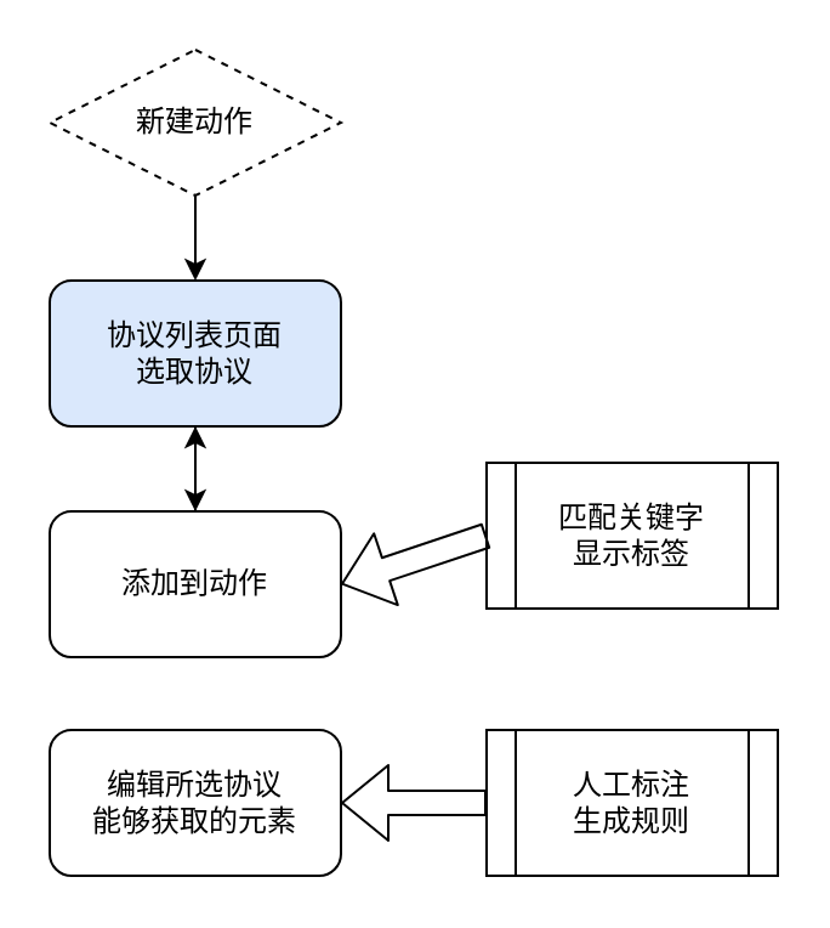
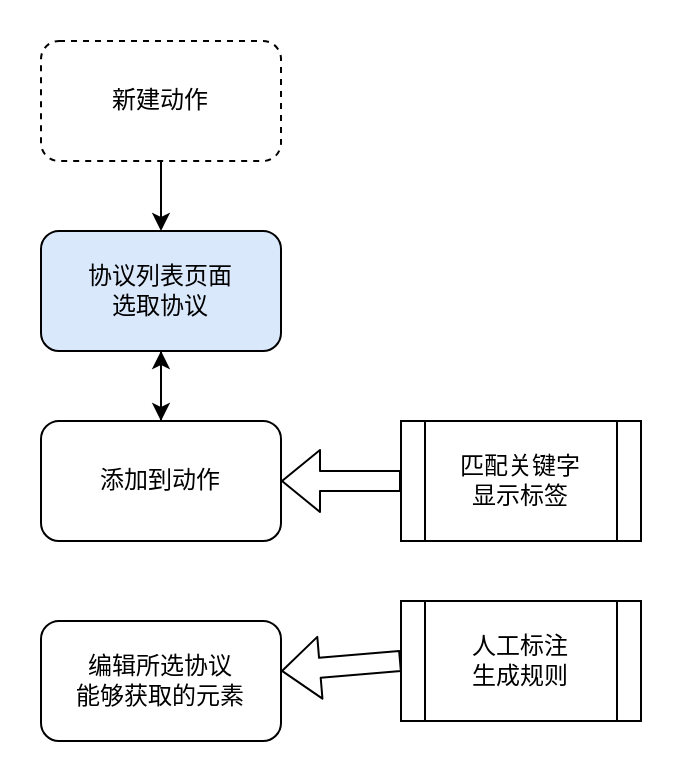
- <mxCell id="2" value="新建动作" style="rhombus;whiteSpace=wrap;html=1;dashed=1;" vertex="1" parent="1"><mxGeometry x="20" y="20" width="120" height="60" as="geometry" /></mxCell>
+ <mxCell id="2" value="新建动作" style="rounded=1;whiteSpace=wrap;html=1;dashed=1;" vertex="1" parent="1"><mxGeometry x="20" y="20" width="120" height="60" as="geometry" /></mxCell>
- <mxCell id="11" value="匹配关键字&lt;br&gt;显示标签" style="shape=process;whiteSpace=wrap;html=1;backgroundOutline=1;" vertex="1" parent="1"><mxGeometry x="200" y="190" width="120" height="60" as="geometry" /></mxCell>
+ <mxCell id="11" value="匹配关键字&lt;br&gt;显示标签" style="shape=process;whiteSpace=wrap;html=1;backgroundOutline=1;" vertex="1" parent="1"><mxGeometry x="200" y="210" width="120" height="60" as="geometry" /></mxCell>
- <mxCell id="5" value="编辑所选协议&lt;br&gt;能够获取的元素" style="rounded=1;whiteSpace=wrap;html=1;" vertex="1" parent="1"><mxGeometry x="20" y="300" width="120" height="60" as="geometry" /></mxCell>
+ <mxCell id="5" value="编辑所选协议&lt;br&gt;能够获取的元素" style="rounded=1;whiteSpace=wrap;html=1;" vertex="1" parent="1"><mxGeometry x="20" y="310" width="120" height="60" as="geometry" /></mxCell>
